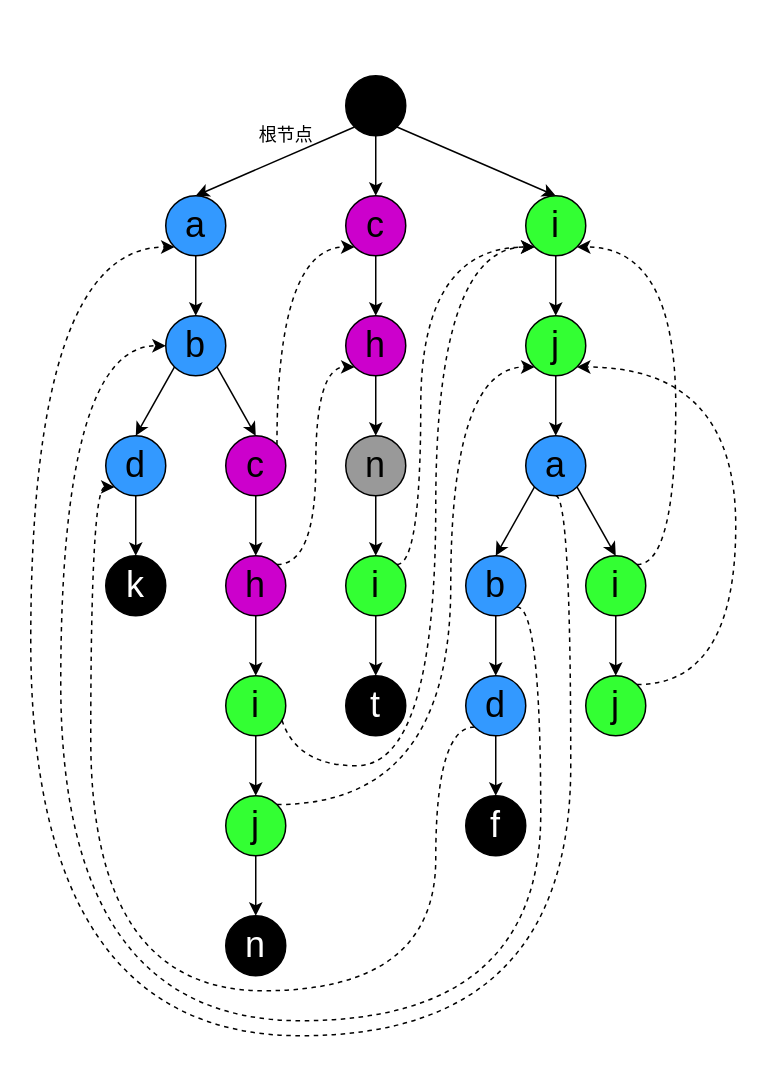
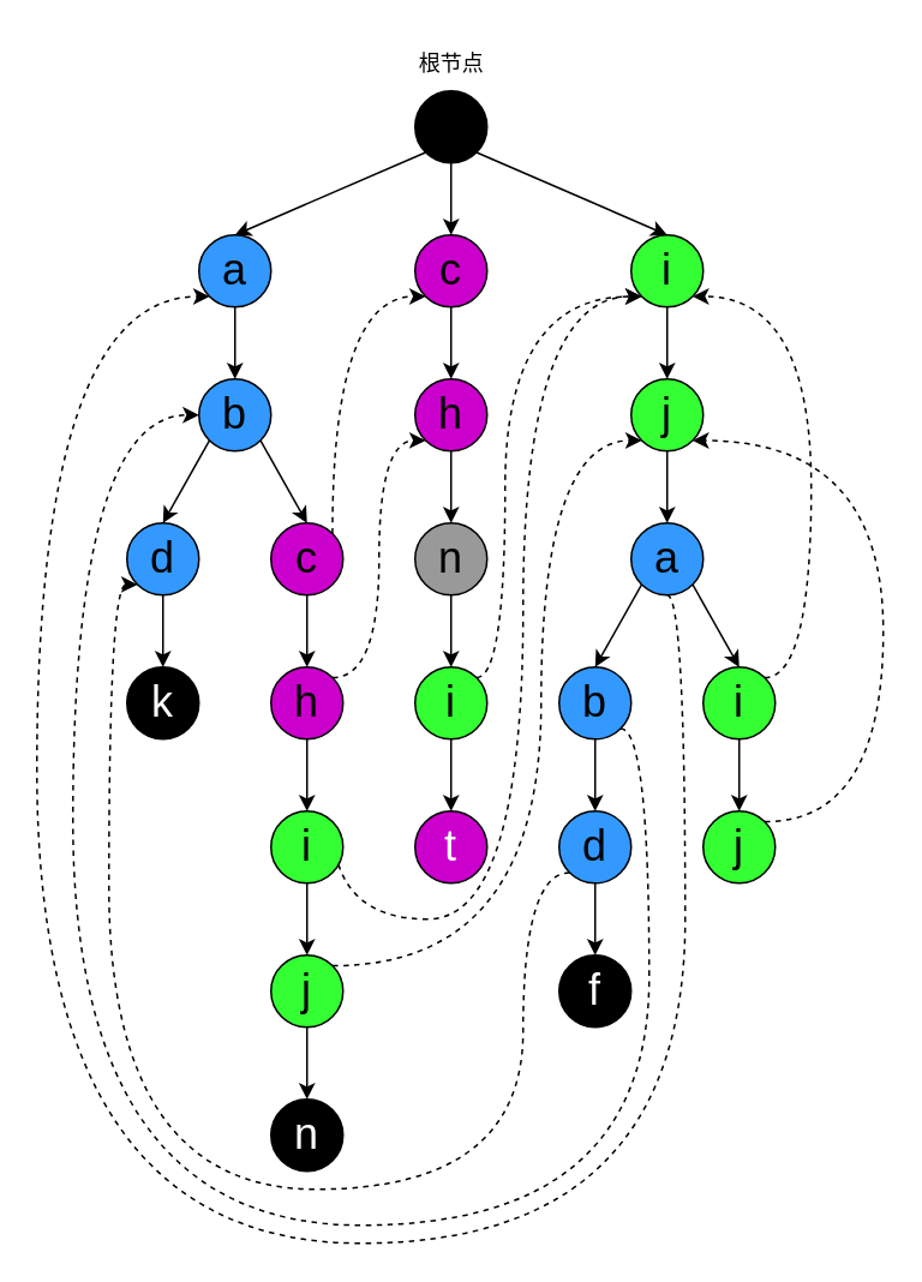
- <mxCell id="57" value="根节点" style="text;html=1;align=center;verticalAlign=middle;resizable=0;points=[];autosize=1;strokeColor=none;fillColor=none;" vertex="1" parent="1"><mxGeometry x="160" y="75" width="60" height="30" as="geometry" /></mxCell>
+ <mxCell id="57" value="根节点" style="text;html=1;align=center;verticalAlign=middle;resizable=0;points=[];autosize=1;strokeColor=none;fillColor=none;" vertex="1" parent="1"><mxGeometry x="220" y="20" width="60" height="30" as="geometry" /></mxCell>
- <mxCell id="34" value="&lt;span style=&quot;font-size: 24px;&quot;&gt;&lt;font style=&quot;color: rgb(255, 255, 255);&quot;&gt;t&lt;/font&gt;&lt;/span&gt;" style="ellipse;whiteSpace=wrap;html=1;aspect=fixed;fillColor=#000000;" vertex="1" parent="1"><mxGeometry x="230" y="450" width="40" height="40" as="geometry" /></mxCell>
+ <mxCell id="34" value="&lt;span style=&quot;font-size: 24px;&quot;&gt;&lt;font style=&quot;color: rgb(255, 255, 255);&quot;&gt;t&lt;/font&gt;&lt;/span&gt;" style="ellipse;whiteSpace=wrap;html=1;aspect=fixed;fillColor=#cc00cc;" vertex="1" parent="1"><mxGeometry x="230" y="450" width="40" height="40" as="geometry" /></mxCell>
